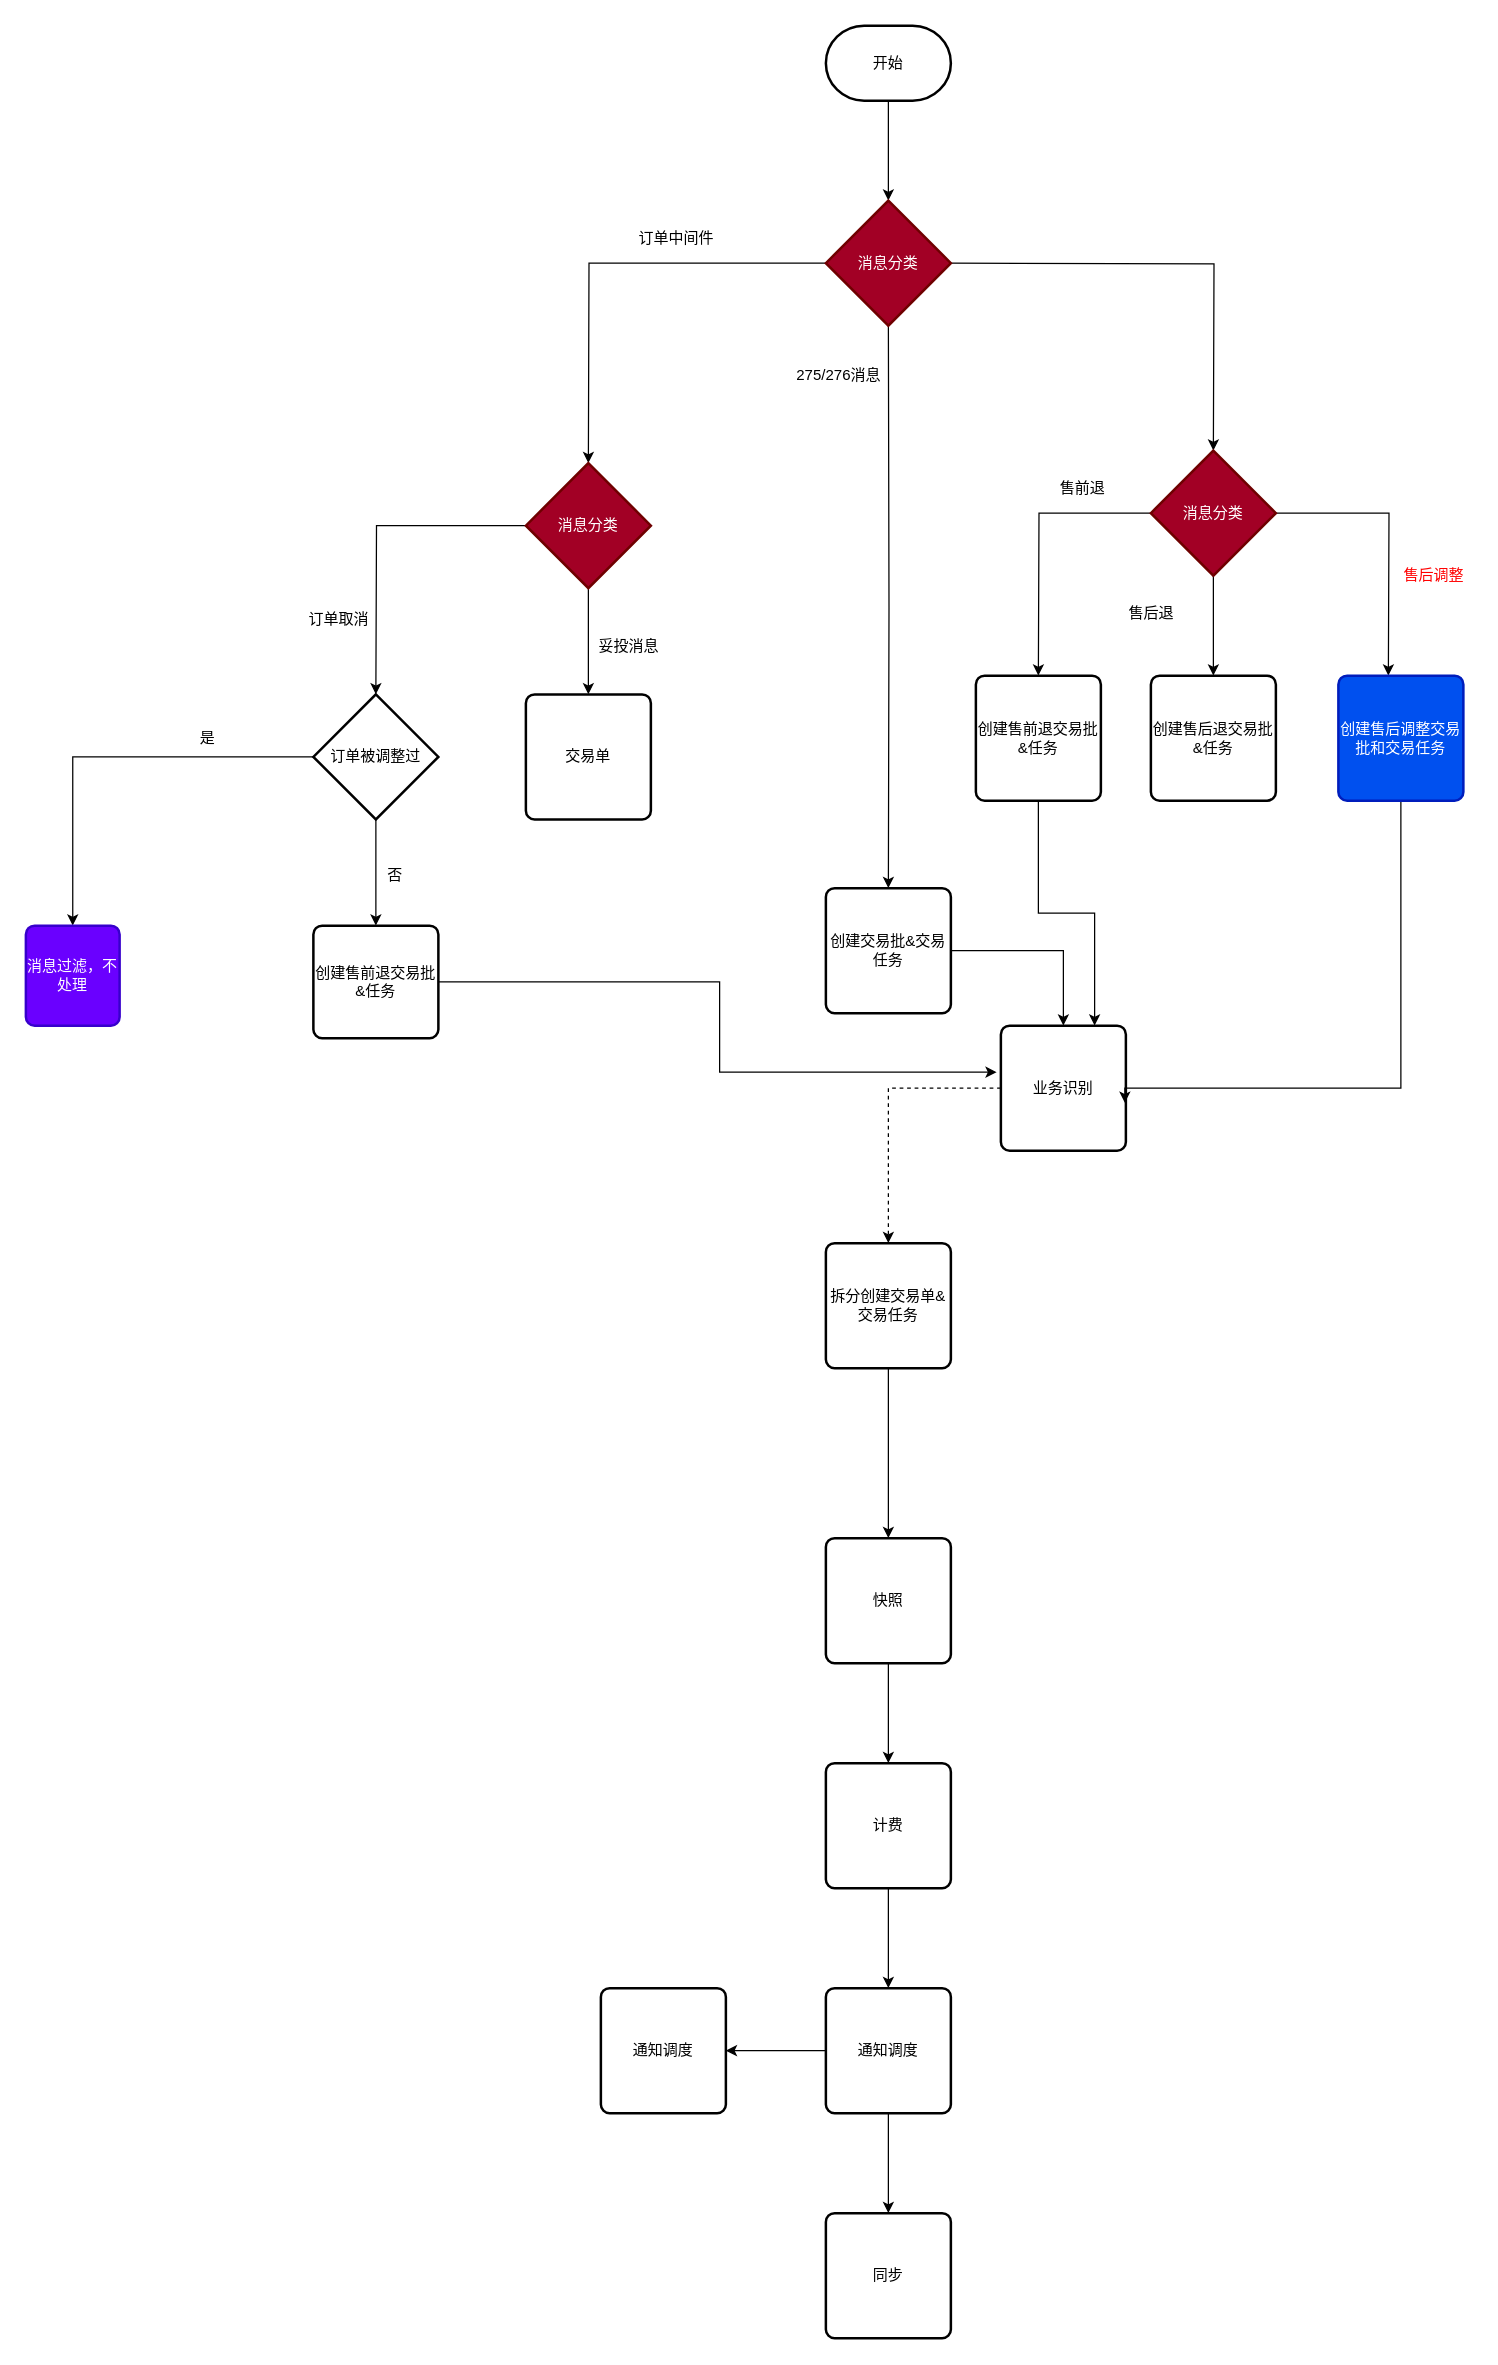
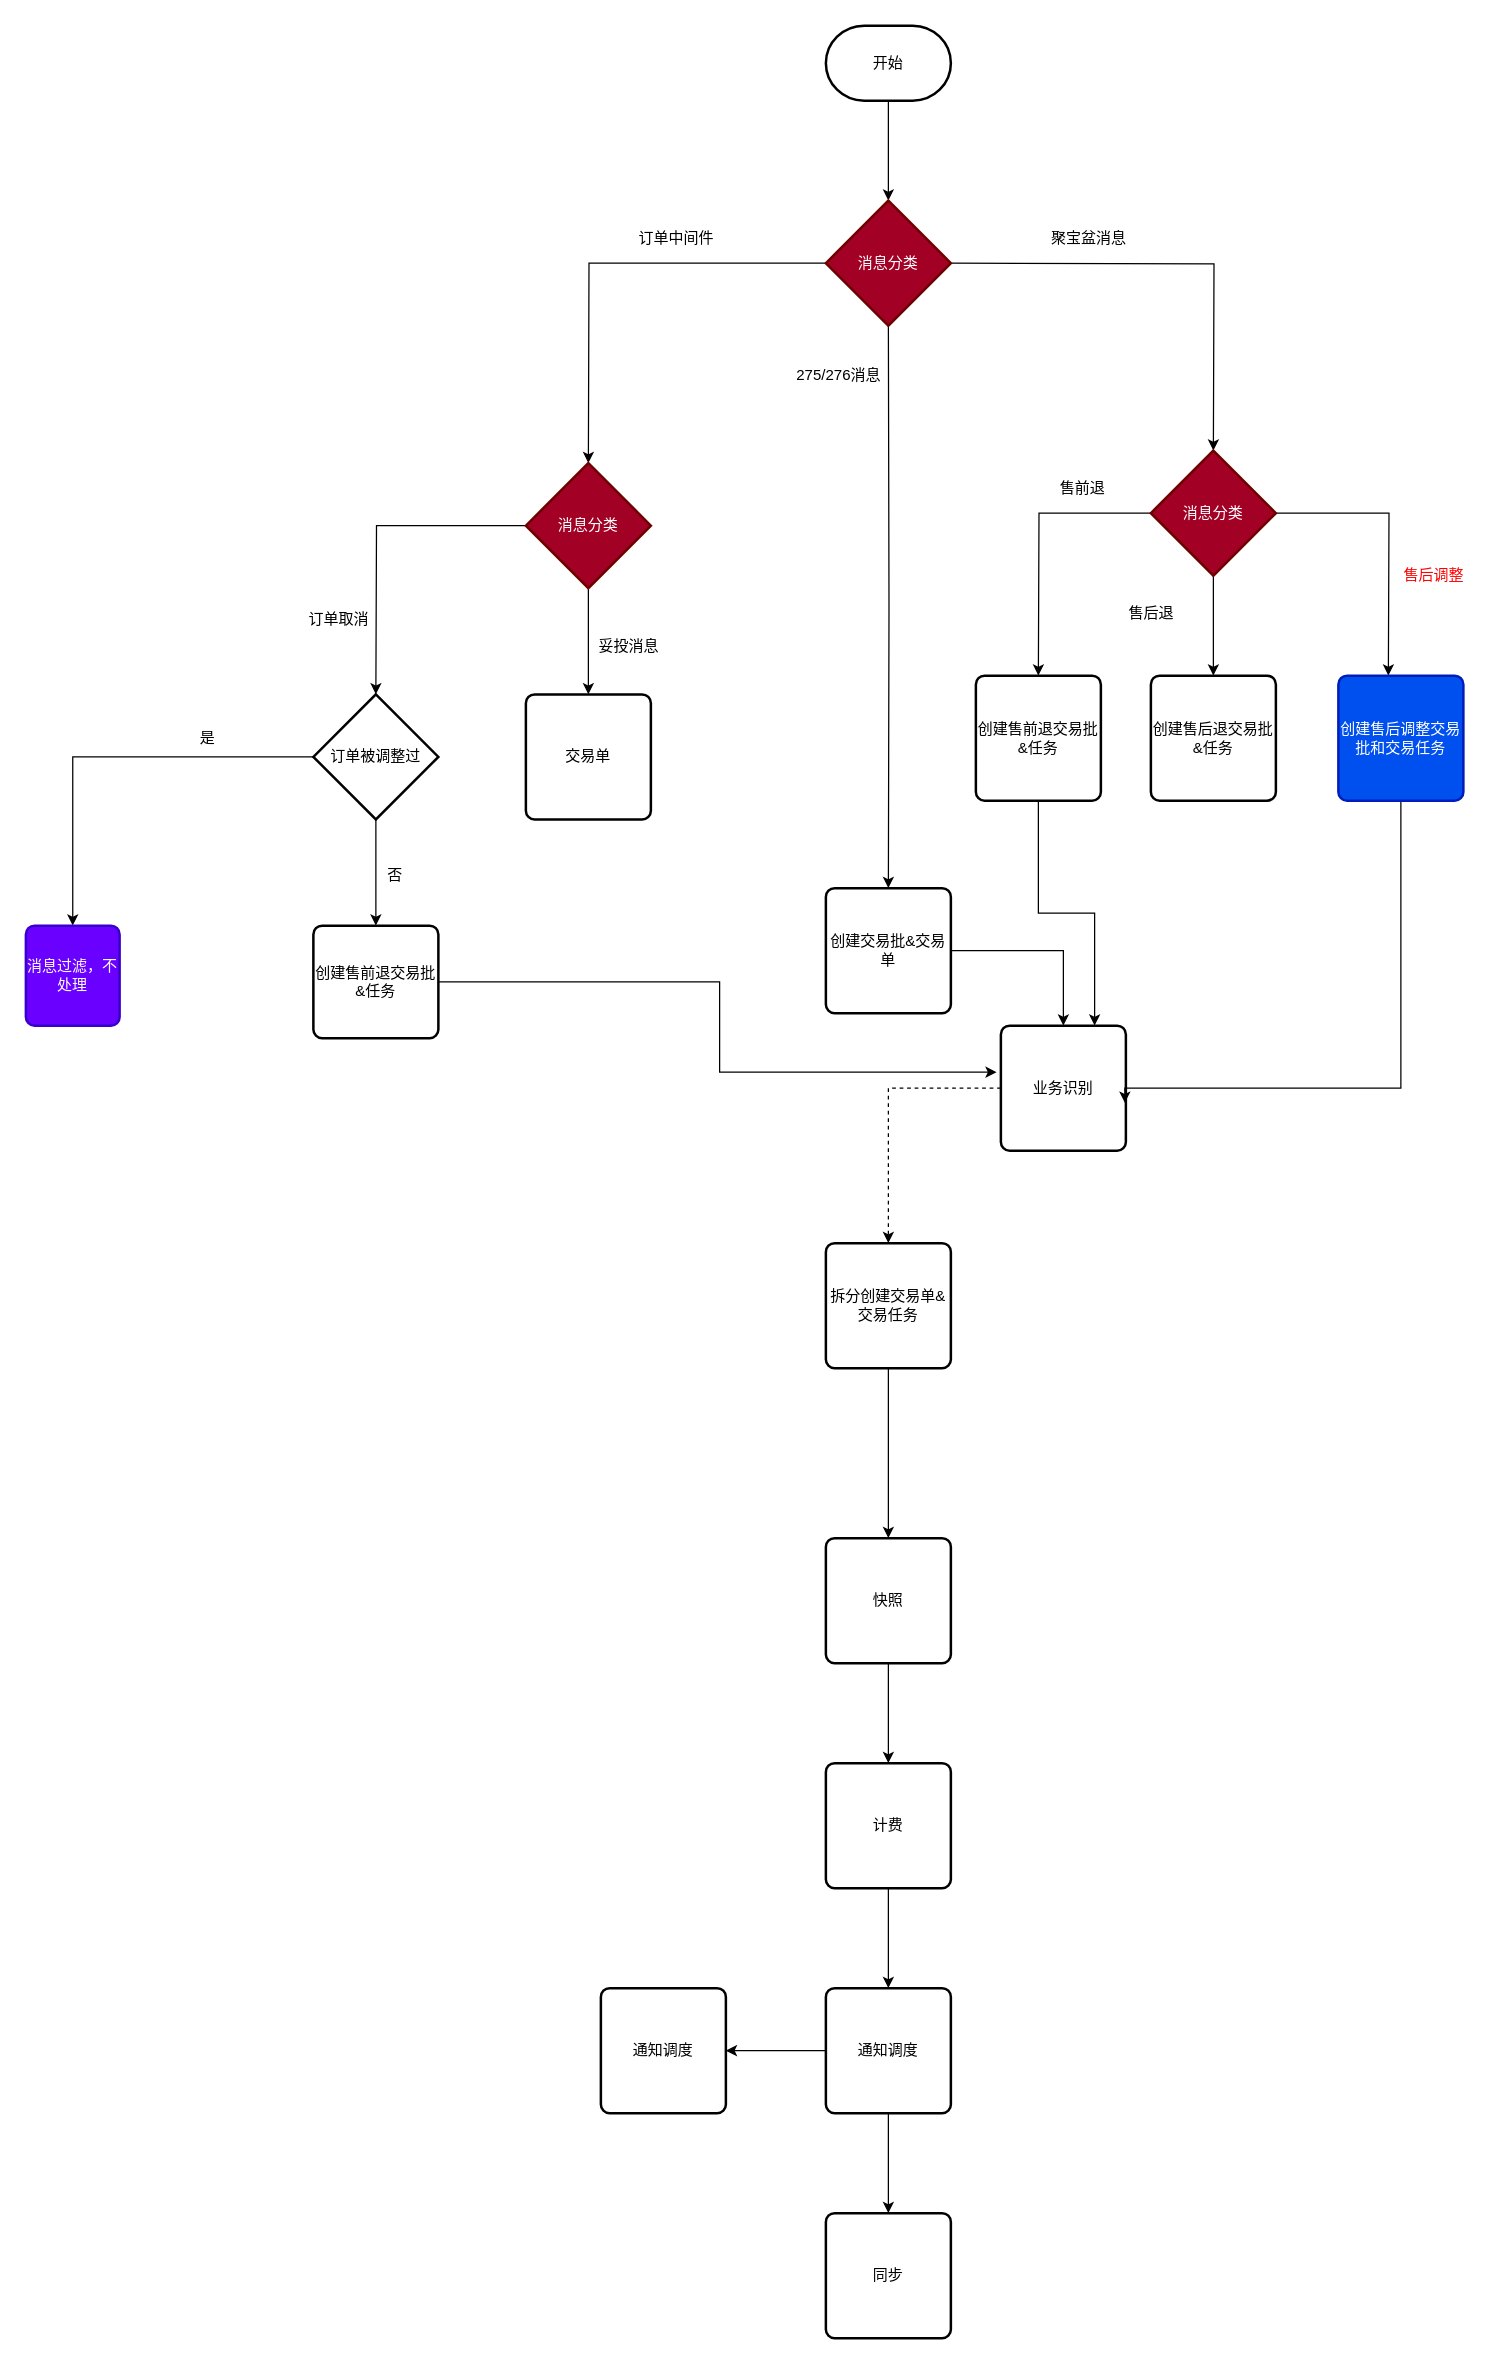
+ <mxCell id="23" value="聚宝盆消息" style="text;html=1;align=center;verticalAlign=middle;resizable=0;points=[];autosize=1;" parent="1" vertex="1"><mxGeometry x="830" y="180" width="80" height="20" as="geometry" /></mxCell>
- <mxCell id="8" value="创建交易批&amp;amp;交易任务" style="rounded=1;whiteSpace=wrap;html=1;absoluteArcSize=1;arcSize=14;strokeWidth=2;" parent="1" vertex="1"><mxGeometry x="660" y="710" width="100" height="100" as="geometry" /></mxCell>
+ <mxCell id="8" value="创建交易批&amp;amp;交易单" style="rounded=1;whiteSpace=wrap;html=1;absoluteArcSize=1;arcSize=14;strokeWidth=2;" parent="1" vertex="1"><mxGeometry x="660" y="710" width="100" height="100" as="geometry" /></mxCell>
